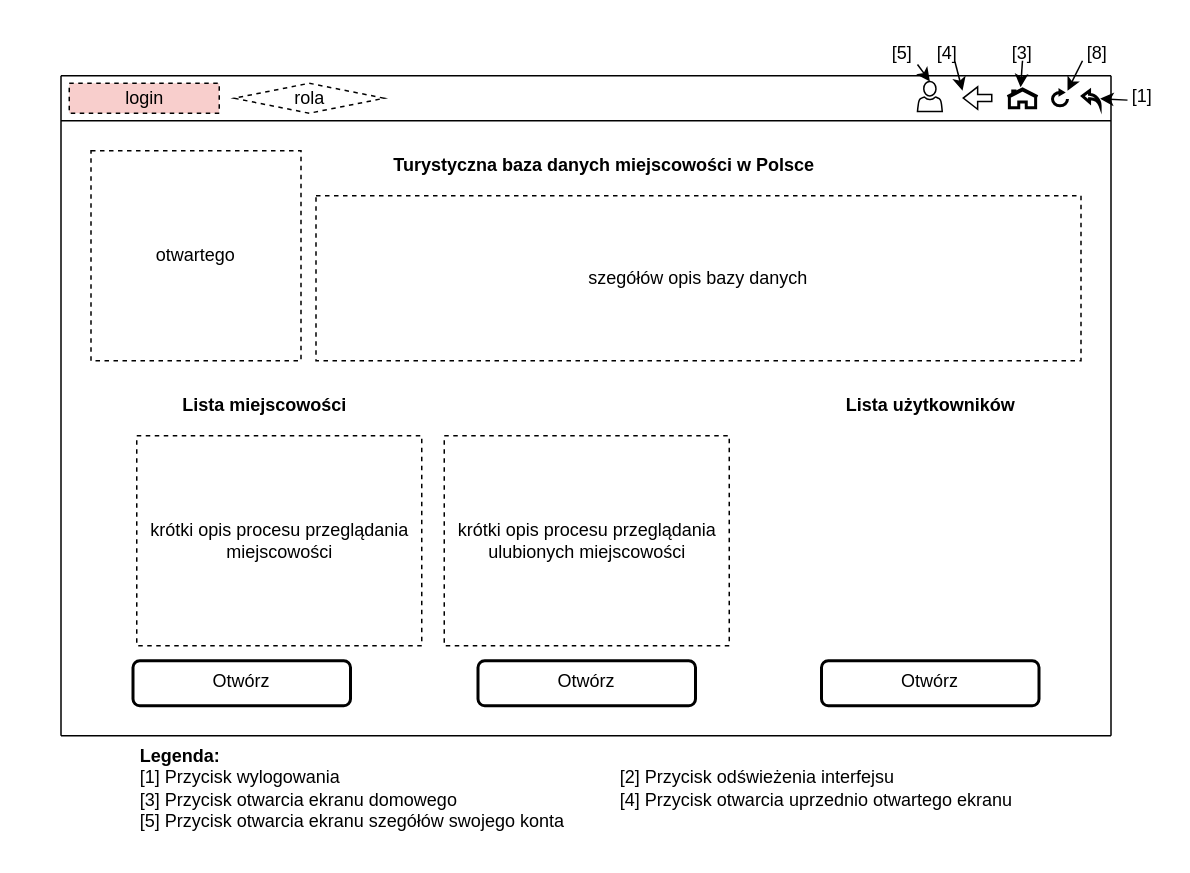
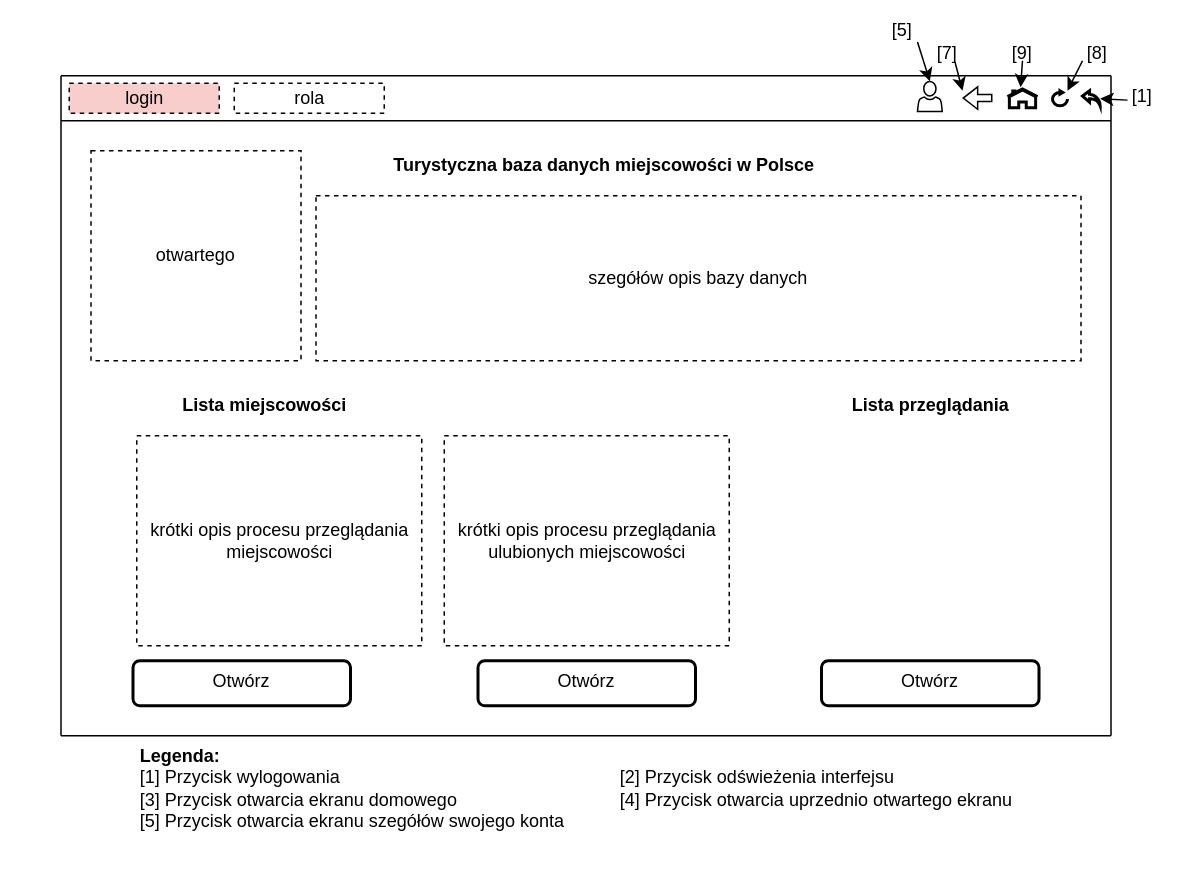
- <mxCell id="33" value="[5]" style="text;html=1;strokeColor=none;fillColor=none;align=center;verticalAlign=middle;whiteSpace=wrap;rounded=0;" vertex="1" parent="1"><mxGeometry x="591" y="20" width="20" height="30" as="geometry" /></mxCell>
+ <mxCell id="33" value="[5]" style="text;html=1;strokeColor=none;fillColor=none;align=center;verticalAlign=middle;whiteSpace=wrap;rounded=0;" vertex="1" parent="1"><mxGeometry x="591" y="5" width="20" height="30" as="geometry" /></mxCell>
- <mxCell id="30" value="[4]" style="text;html=1;strokeColor=none;fillColor=none;align=center;verticalAlign=middle;whiteSpace=wrap;rounded=0;fontSize=12;fontFamily=Helvetica;fontColor=default;" vertex="1" parent="1"><mxGeometry x="621" y="30" width="20" height="10" as="geometry" /></mxCell>
+ <mxCell id="30" value="[7]" style="text;html=1;strokeColor=none;fillColor=none;align=center;verticalAlign=middle;whiteSpace=wrap;rounded=0;fontSize=12;fontFamily=Helvetica;fontColor=default;" vertex="1" parent="1"><mxGeometry x="621" y="30" width="20" height="10" as="geometry" /></mxCell>
- <mxCell id="28" value="[3]" style="text;html=1;strokeColor=none;fillColor=none;align=center;verticalAlign=middle;whiteSpace=wrap;rounded=0;fontSize=12;fontFamily=Helvetica;fontColor=default;" vertex="1" parent="1"><mxGeometry x="671" y="30" width="20" height="10" as="geometry" /></mxCell>
+ <mxCell id="28" value="[9]" style="text;html=1;strokeColor=none;fillColor=none;align=center;verticalAlign=middle;whiteSpace=wrap;rounded=0;fontSize=12;fontFamily=Helvetica;fontColor=default;" vertex="1" parent="1"><mxGeometry x="671" y="30" width="20" height="10" as="geometry" /></mxCell>
- <mxCell id="14" value="rola" style="rhombus;whiteSpace=wrap;html=1;dashed=1;" parent="1" vertex="1"><mxGeometry x="155.5" y="55" width="100" height="20" as="geometry" /></mxCell>
+ <mxCell id="14" value="rola" style="rounded=0;whiteSpace=wrap;html=1;dashed=1;" parent="1" vertex="1"><mxGeometry x="155.5" y="55" width="100" height="20" as="geometry" /></mxCell>
- <mxCell id="18" value="Lista użytkowników" style="rounded=0;whiteSpace=wrap;html=1;dashed=1;align=center;verticalAlign=middle;fillColor=none;strokeColor=none;fontStyle=1" parent="1" vertex="1"><mxGeometry x="524.5" y="260" width="190" height="20" as="geometry" /></mxCell>
+ <mxCell id="18" value="Lista przeglądania" style="rounded=0;whiteSpace=wrap;html=1;dashed=1;align=center;verticalAlign=middle;fillColor=none;strokeColor=none;fontStyle=1" parent="1" vertex="1"><mxGeometry x="524.5" y="260" width="190" height="20" as="geometry" /></mxCell>
